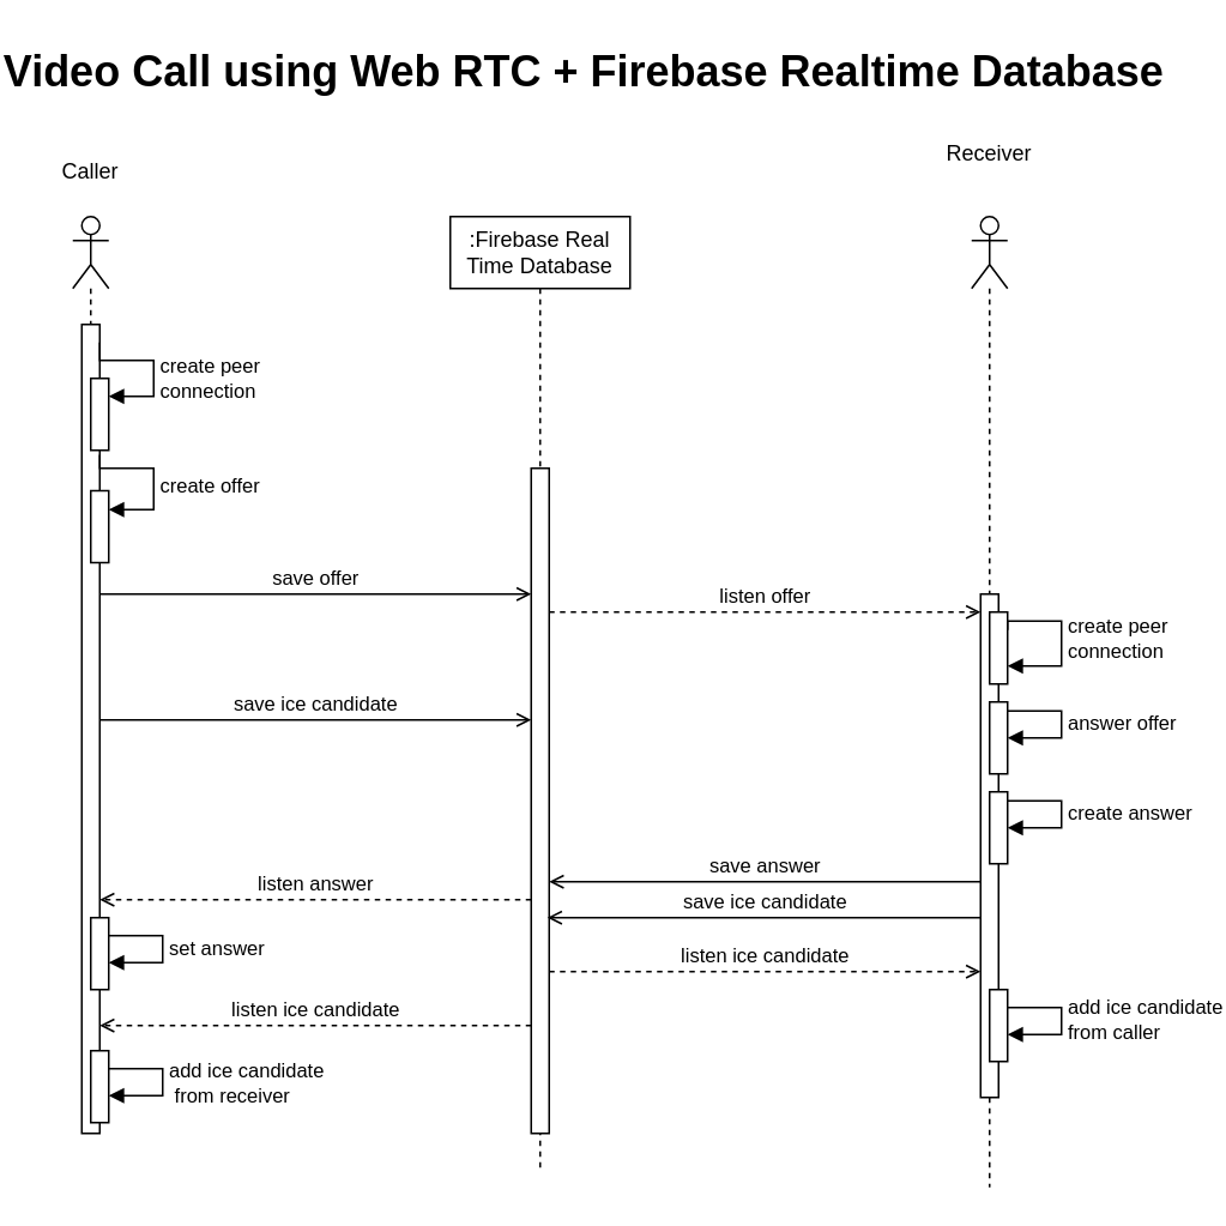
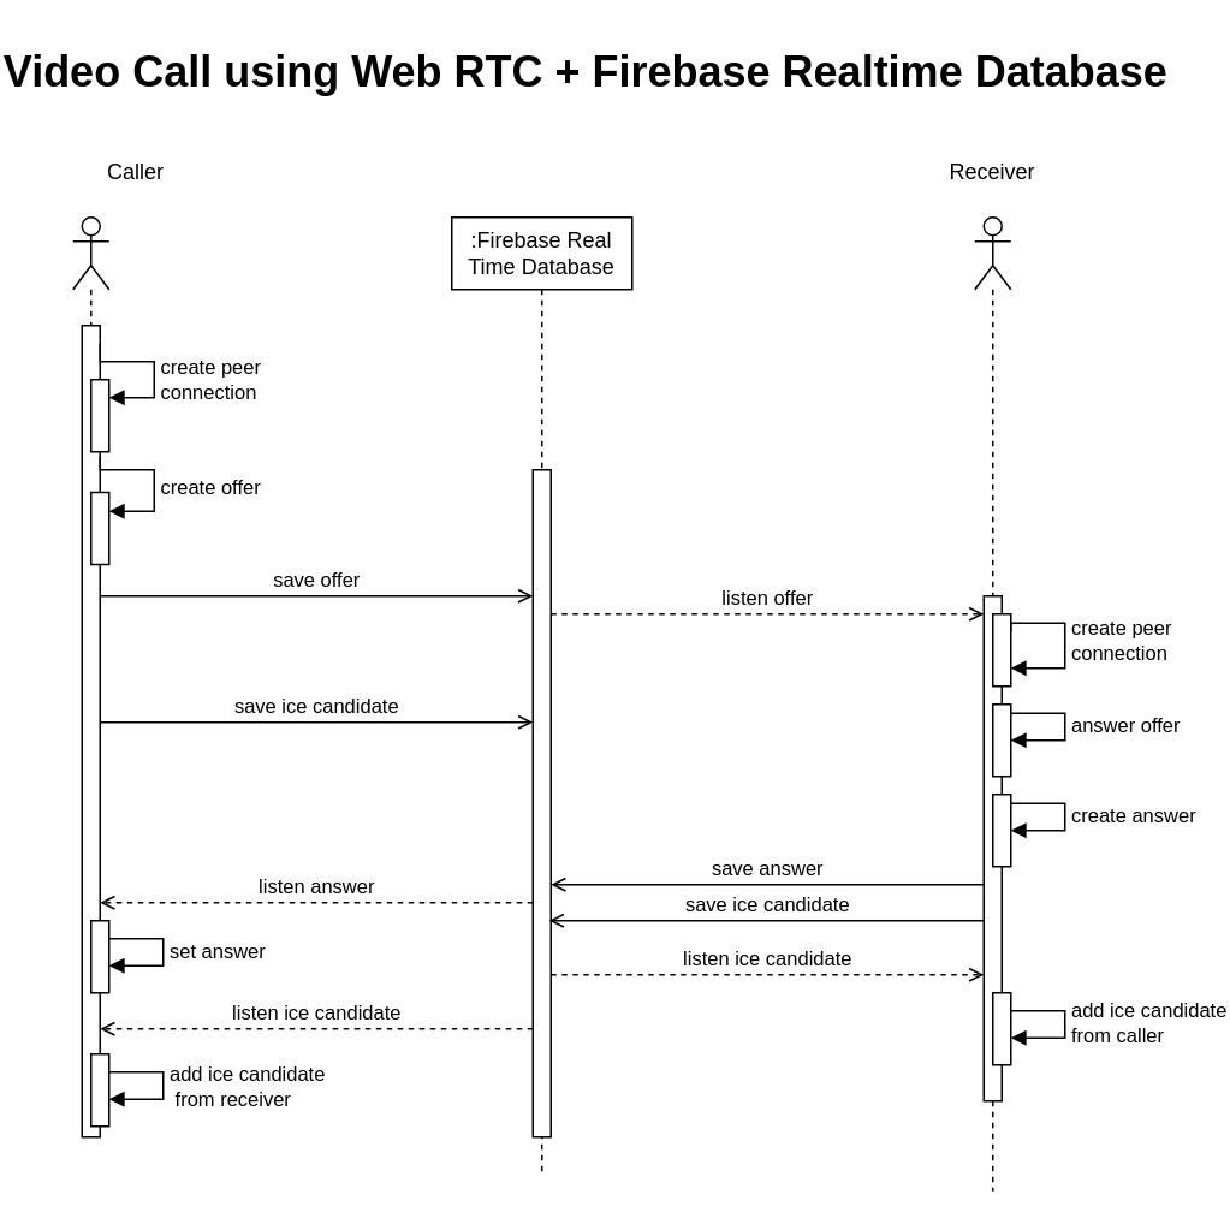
- <mxCell id="33" value="Receiver" style="text;html=1;align=center;verticalAlign=middle;whiteSpace=wrap;rounded=0;" vertex="1" parent="1"><mxGeometry x="520" y="70" width="60" height="30" as="geometry" /></mxCell>
+ <mxCell id="33" value="Receiver" style="text;html=1;align=center;verticalAlign=middle;whiteSpace=wrap;rounded=0;" vertex="1" parent="1"><mxGeometry x="520" y="80" width="60" height="30" as="geometry" /></mxCell>
- <mxCell id="32" value="Caller" style="text;html=1;align=center;verticalAlign=middle;whiteSpace=wrap;rounded=0;" vertex="1" parent="1"><mxGeometry x="20" y="80" width="60" height="30" as="geometry" /></mxCell>
+ <mxCell id="32" value="Caller" style="text;html=1;align=center;verticalAlign=middle;whiteSpace=wrap;rounded=0;" vertex="1" parent="1"><mxGeometry x="45" y="80" width="60" height="30" as="geometry" /></mxCell>
